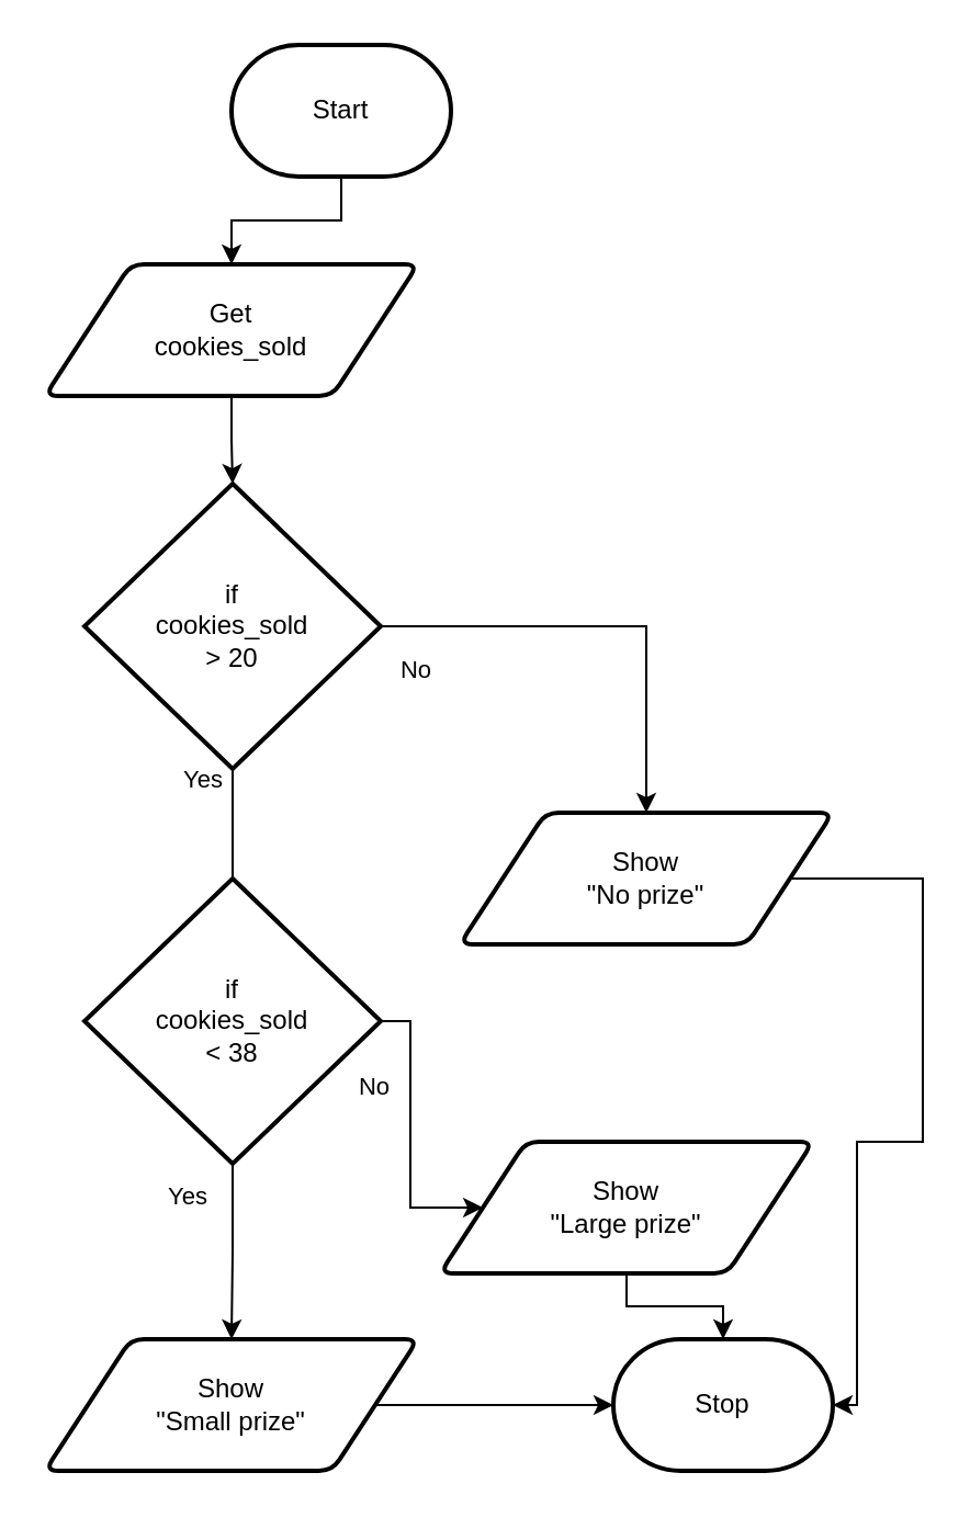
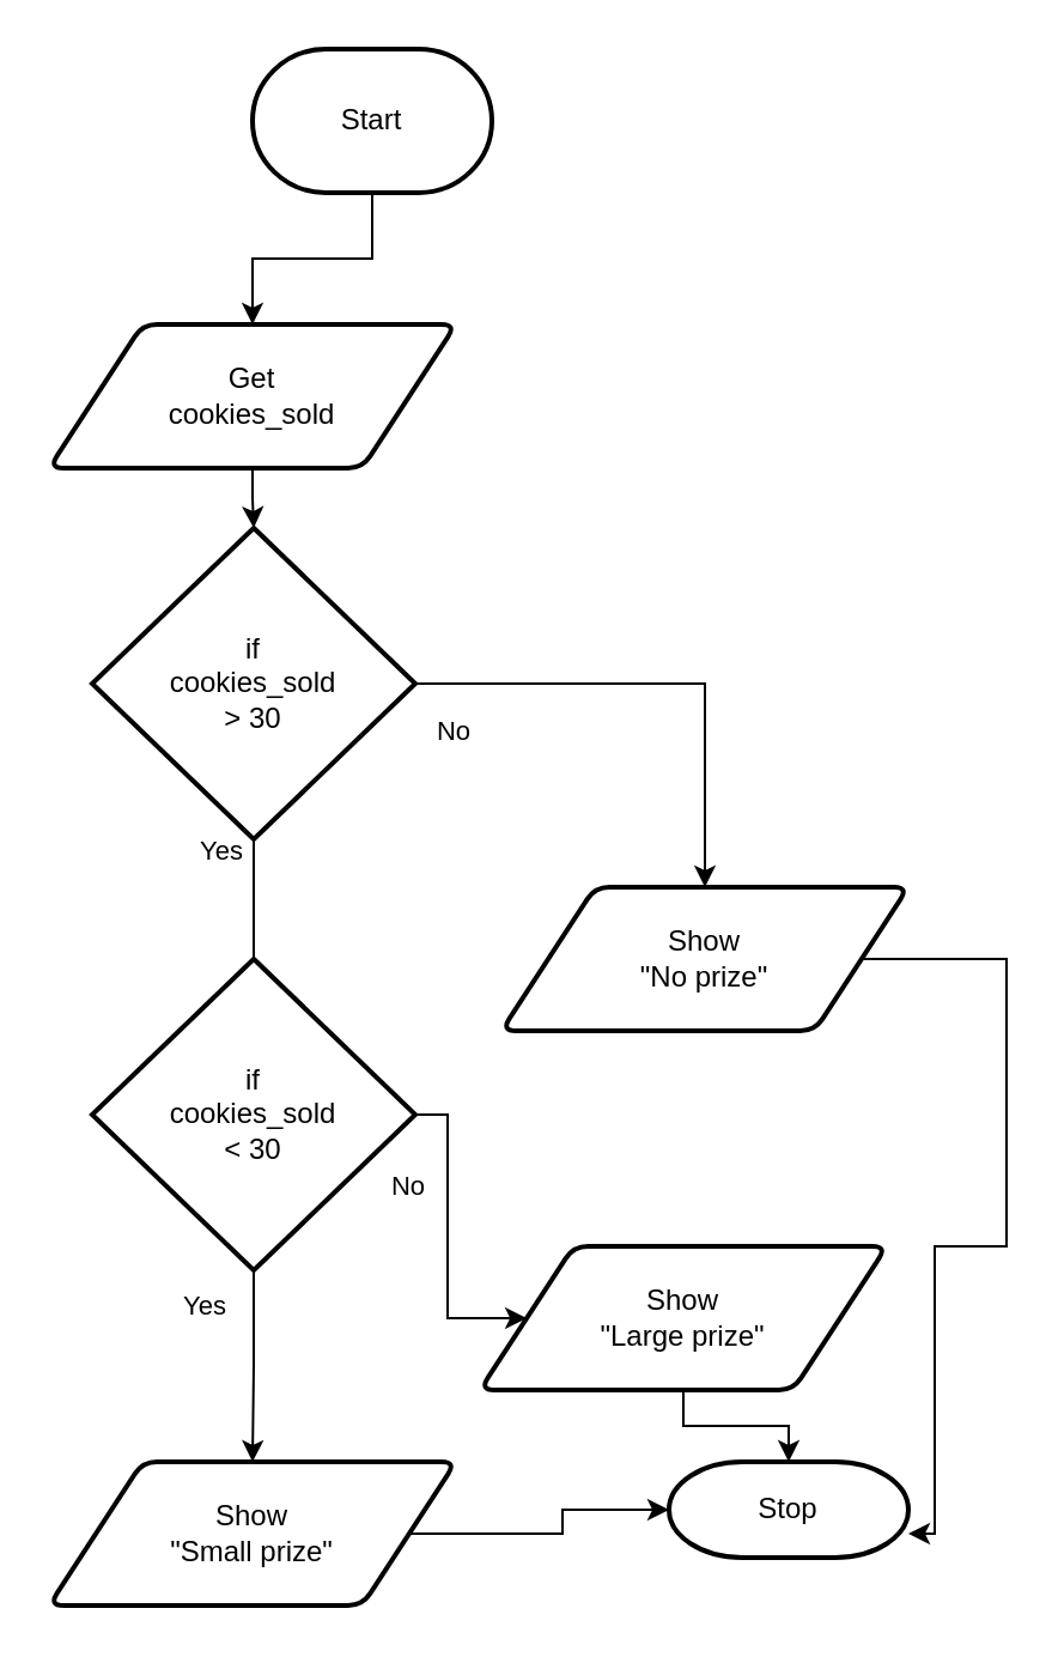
- <mxCell id="5" value="Get&lt;br&gt;cookies_sold" style="shape=parallelogram;html=1;strokeWidth=2;perimeter=parallelogramPerimeter;whiteSpace=wrap;rounded=1;arcSize=12;size=0.23;" parent="1" vertex="1"><mxGeometry x="20" y="120" width="170" height="60" as="geometry" /></mxCell>
+ <mxCell id="5" value="Get&lt;br&gt;cookies_sold" style="shape=parallelogram;html=1;strokeWidth=2;perimeter=parallelogramPerimeter;whiteSpace=wrap;rounded=1;arcSize=12;size=0.23;" parent="1" vertex="1"><mxGeometry x="20" y="135" width="170" height="60" as="geometry" /></mxCell>
- <mxCell id="9" value="if&lt;br&gt;cookies_sold&lt;br&gt;&amp;gt; 20" style="strokeWidth=2;html=1;shape=mxgraph.flowchart.decision;whiteSpace=wrap;" parent="1" vertex="1"><mxGeometry x="38" y="220" width="135" height="130" as="geometry" /></mxCell>
+ <mxCell id="9" value="if&lt;br&gt;cookies_sold&lt;br&gt;&amp;gt; 30" style="strokeWidth=2;html=1;shape=mxgraph.flowchart.decision;whiteSpace=wrap;" parent="1" vertex="1"><mxGeometry x="38" y="220" width="135" height="130" as="geometry" /></mxCell>
- <mxCell id="16" value="if&lt;br&gt;cookies_sold&lt;br&gt;&amp;lt; 38" style="strokeWidth=2;html=1;shape=mxgraph.flowchart.decision;whiteSpace=wrap;" parent="1" vertex="1"><mxGeometry x="38" y="400" width="135" height="130" as="geometry" /></mxCell>
+ <mxCell id="16" value="if&lt;br&gt;cookies_sold&lt;br&gt;&amp;lt; 30" style="strokeWidth=2;html=1;shape=mxgraph.flowchart.decision;whiteSpace=wrap;" parent="1" vertex="1"><mxGeometry x="38" y="400" width="135" height="130" as="geometry" /></mxCell>
- <mxCell id="6" value="Stop" style="strokeWidth=2;html=1;shape=mxgraph.flowchart.terminator;whiteSpace=wrap;" parent="1" vertex="1"><mxGeometry x="279" y="610" width="100" height="60" as="geometry" /></mxCell>
+ <mxCell id="6" value="Stop" style="strokeWidth=2;html=1;shape=mxgraph.flowchart.terminator;whiteSpace=wrap;" parent="1" vertex="1"><mxGeometry x="279" y="610" width="100" height="40" as="geometry" /></mxCell>
